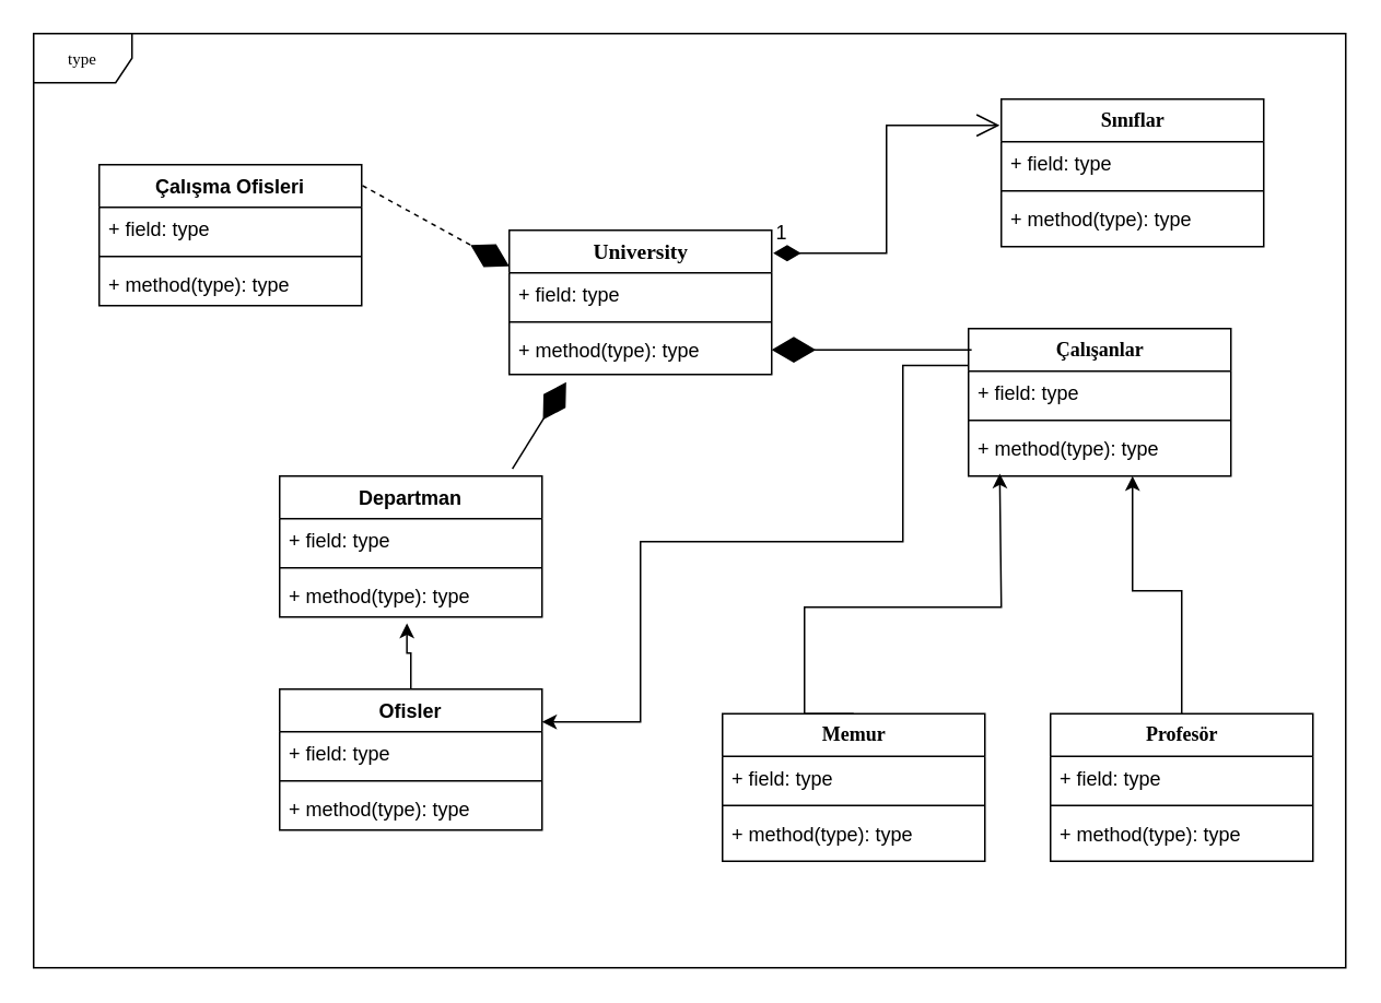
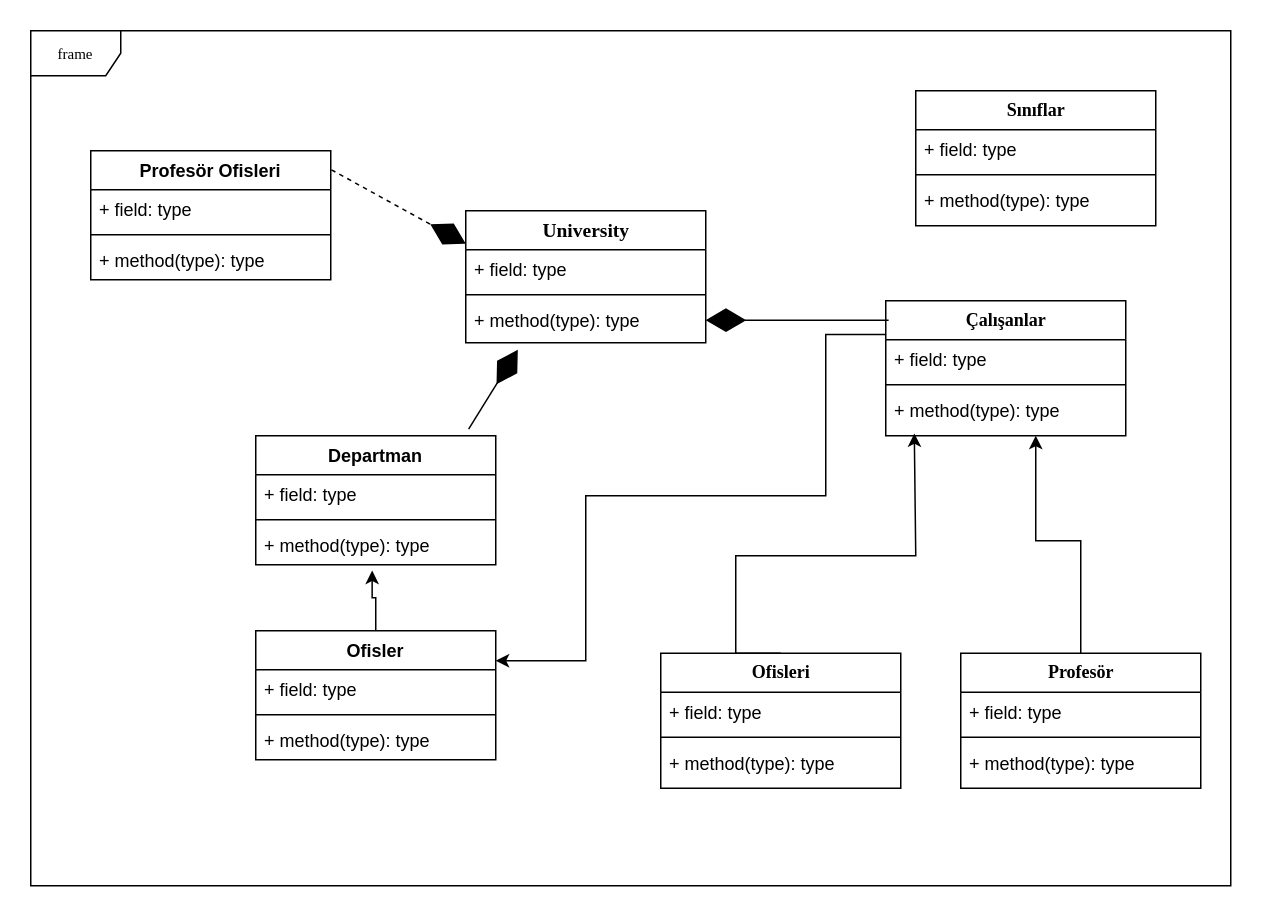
- <mxCell id="2" value="type" style="shape=umlFrame;whiteSpace=wrap;html=1;rounded=0;shadow=0;comic=0;labelBackgroundColor=none;strokeWidth=1;fontFamily=Verdana;fontSize=10;align=center;" parent="1" vertex="1"><mxGeometry x="20" width="800" height="570" as="geometry" y="20" /></mxCell>
+ <mxCell id="2" value="frame" style="shape=umlFrame;whiteSpace=wrap;html=1;rounded=0;shadow=0;comic=0;labelBackgroundColor=none;strokeWidth=1;fontFamily=Verdana;fontSize=10;align=center;" parent="1" vertex="1"><mxGeometry x="20" width="800" height="570" as="geometry" y="20" /></mxCell>
- <mxCell id="39" value="1" style="endArrow=open;html=1;endSize=12;startArrow=diamondThin;startSize=14;startFill=1;edgeStyle=orthogonalEdgeStyle;align=left;verticalAlign=bottom;rounded=0;fontSize=12;entryX=-0.006;entryY=0.178;entryDx=0;entryDy=0;entryPerimeter=0;exitX=1.006;exitY=0.159;exitDx=0;exitDy=0;exitPerimeter=0;" edge="1" parent="1" source="3" target="7"><mxGeometry x="-1" y="3" relative="1" as="geometry"><mxPoint x="480" y="104.5" as="sourcePoint" /><mxPoint x="640" y="104.5" as="targetPoint" /></mxGeometry></mxCell>
- <mxCell id="11" value="Çalışma Ofisleri" style="swimlane;fontStyle=1;align=center;verticalAlign=top;childLayout=stackLayout;horizontal=1;startSize=26;horizontalStack=0;resizeParent=1;resizeParentMax=0;resizeLast=0;collapsible=1;marginBottom=0;" vertex="1" parent="1"><mxGeometry x="60" y="100" width="160" height="86" as="geometry" /></mxCell>
+ <mxCell id="11" value="Profesör Ofisleri" style="swimlane;fontStyle=1;align=center;verticalAlign=top;childLayout=stackLayout;horizontal=1;startSize=26;horizontalStack=0;resizeParent=1;resizeParentMax=0;resizeLast=0;collapsible=1;marginBottom=0;" vertex="1" parent="1"><mxGeometry x="60" y="100" width="160" height="86" as="geometry" /></mxCell>
- <mxCell id="35" value="&lt;b&gt;&lt;font style=&quot;font-size: 12px;&quot;&gt;Memur&lt;/font&gt;&lt;/b&gt;" style="swimlane;html=1;fontStyle=0;childLayout=stackLayout;horizontal=1;startSize=26;fillColor=none;horizontalStack=0;resizeParent=1;resizeLast=0;collapsible=1;marginBottom=0;swimlaneFillColor=#ffffff;rounded=0;shadow=0;comic=0;labelBackgroundColor=none;strokeWidth=1;fontFamily=Verdana;fontSize=10;align=center;" vertex="1" parent="1"><mxGeometry x="440" y="435" width="160" height="90" as="geometry" /></mxCell>
+ <mxCell id="35" value="&lt;b&gt;&lt;font style=&quot;font-size: 12px;&quot;&gt;Ofisleri&lt;/font&gt;&lt;/b&gt;" style="swimlane;html=1;fontStyle=0;childLayout=stackLayout;horizontal=1;startSize=26;fillColor=none;horizontalStack=0;resizeParent=1;resizeLast=0;collapsible=1;marginBottom=0;swimlaneFillColor=#ffffff;rounded=0;shadow=0;comic=0;labelBackgroundColor=none;strokeWidth=1;fontFamily=Verdana;fontSize=10;align=center;" vertex="1" parent="1"><mxGeometry x="440" y="435" width="160" height="90" as="geometry" /></mxCell>
